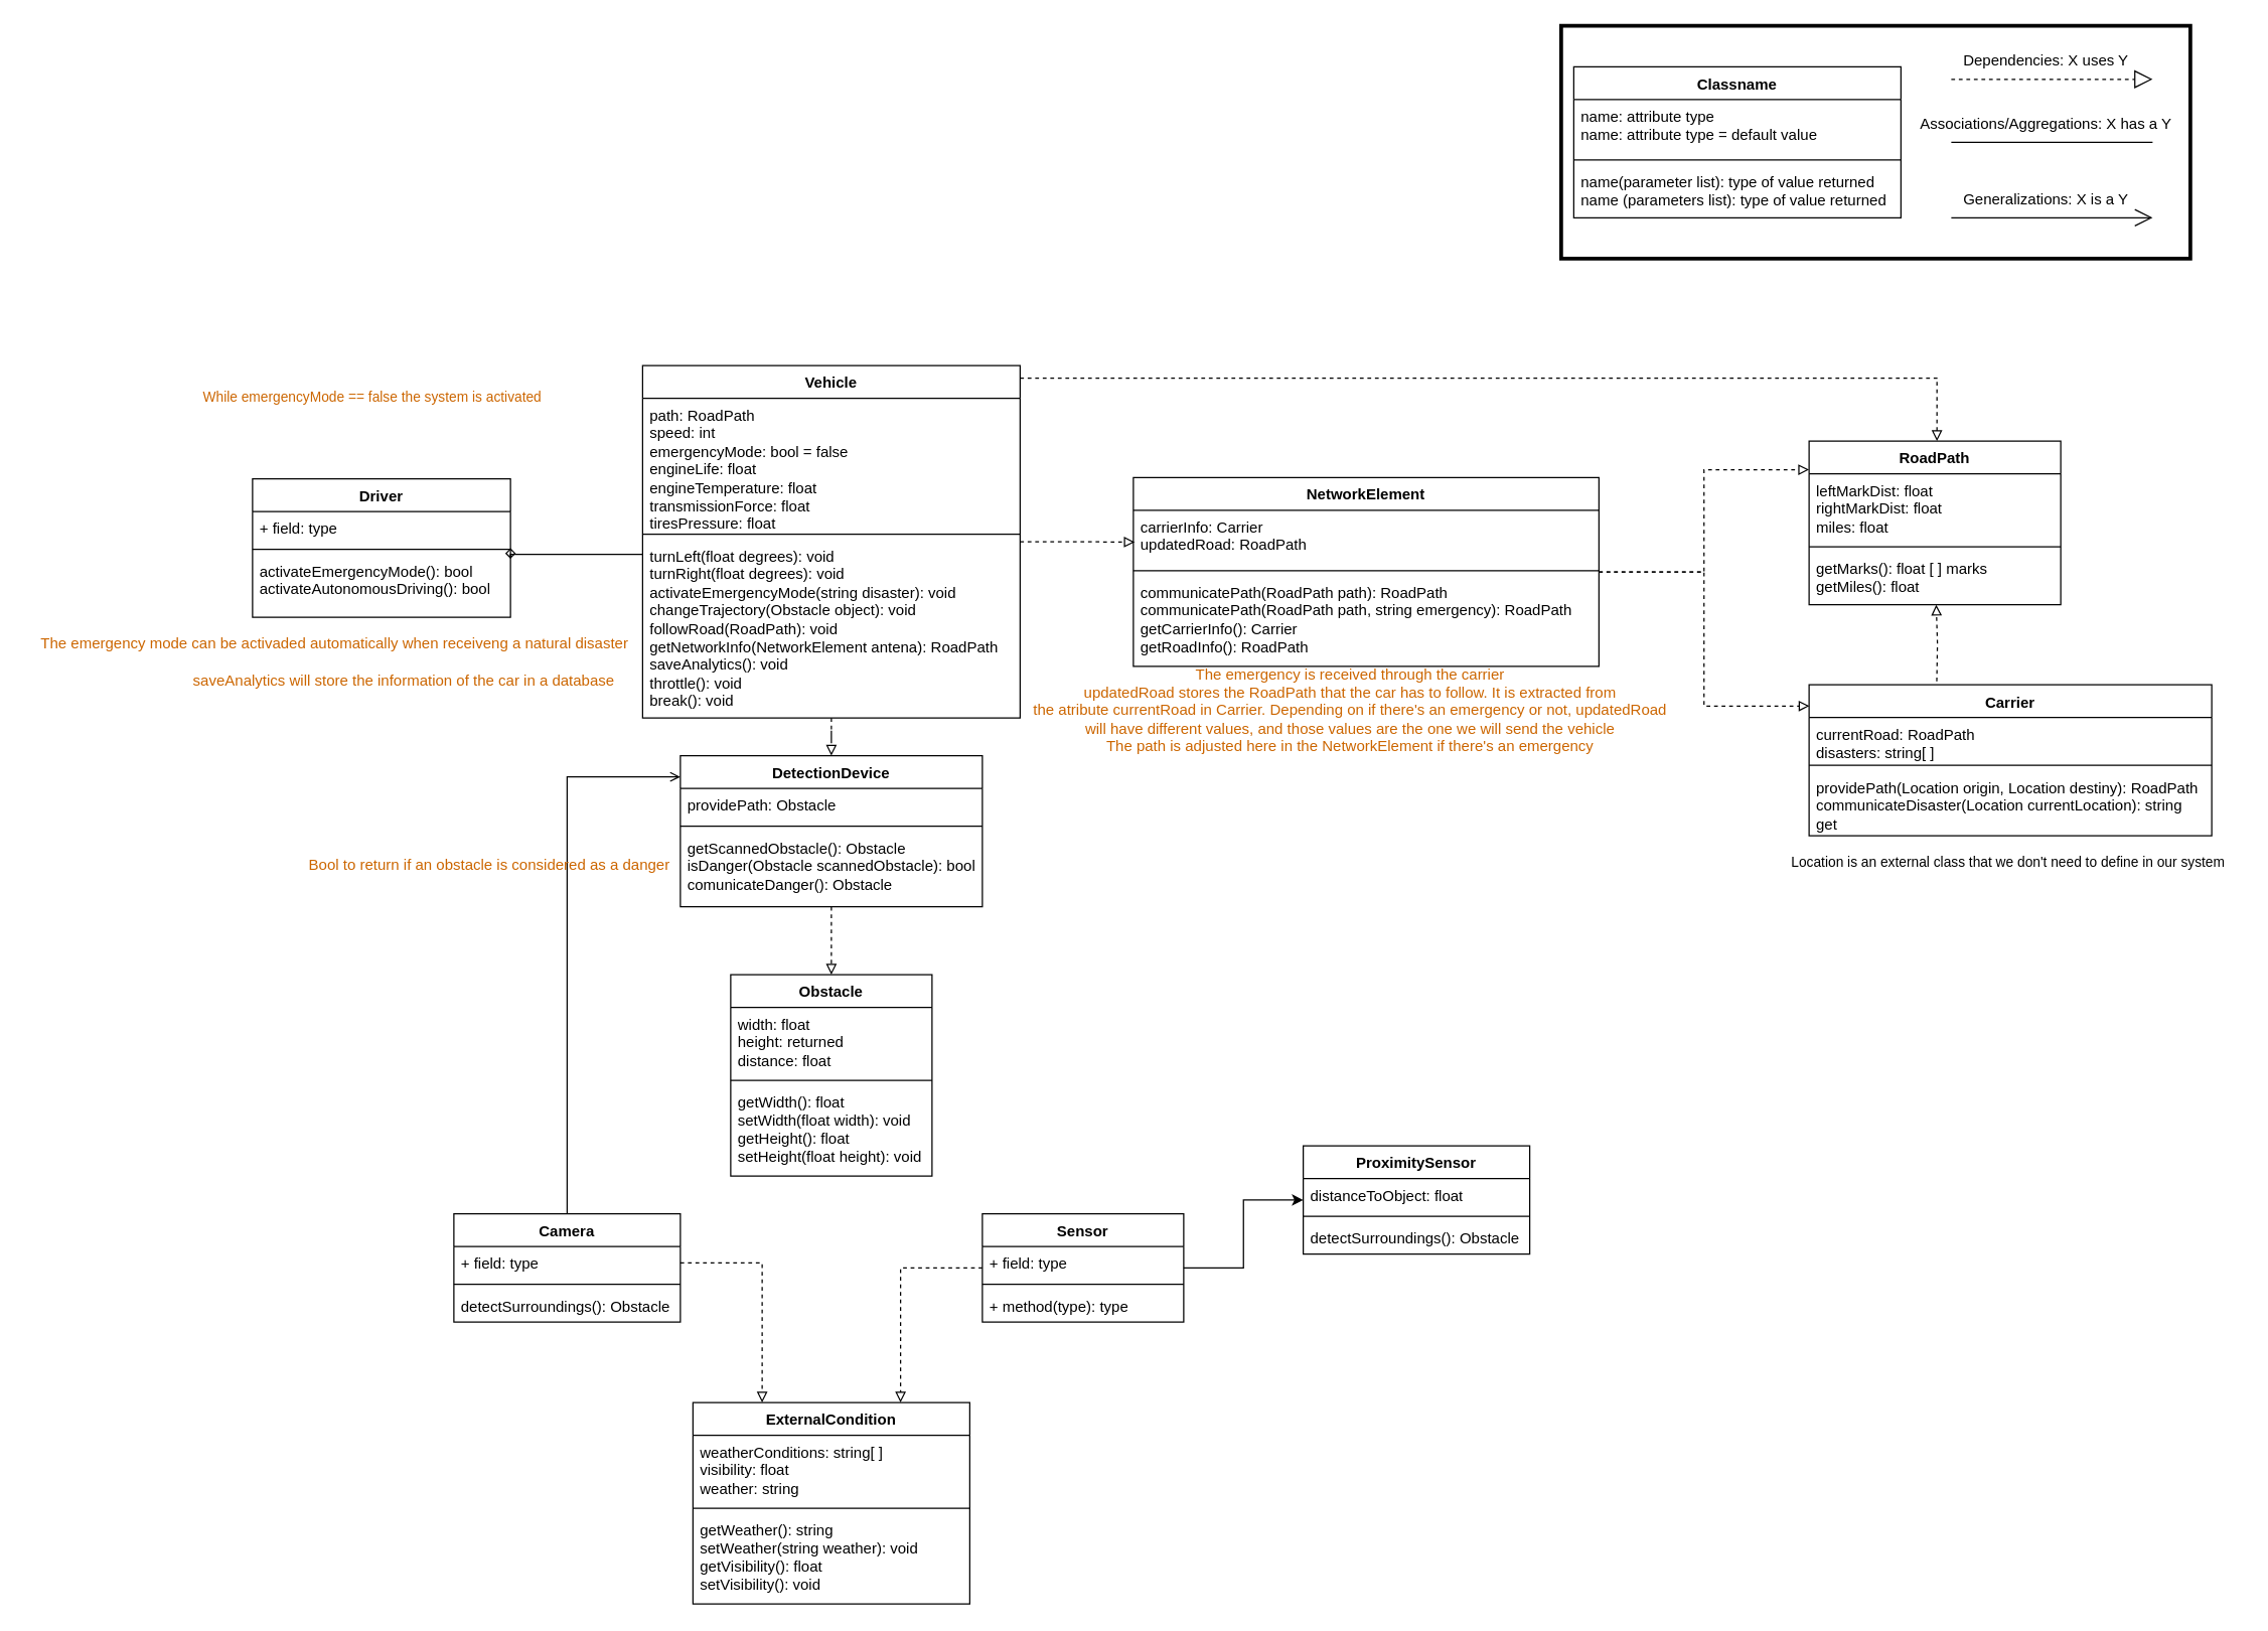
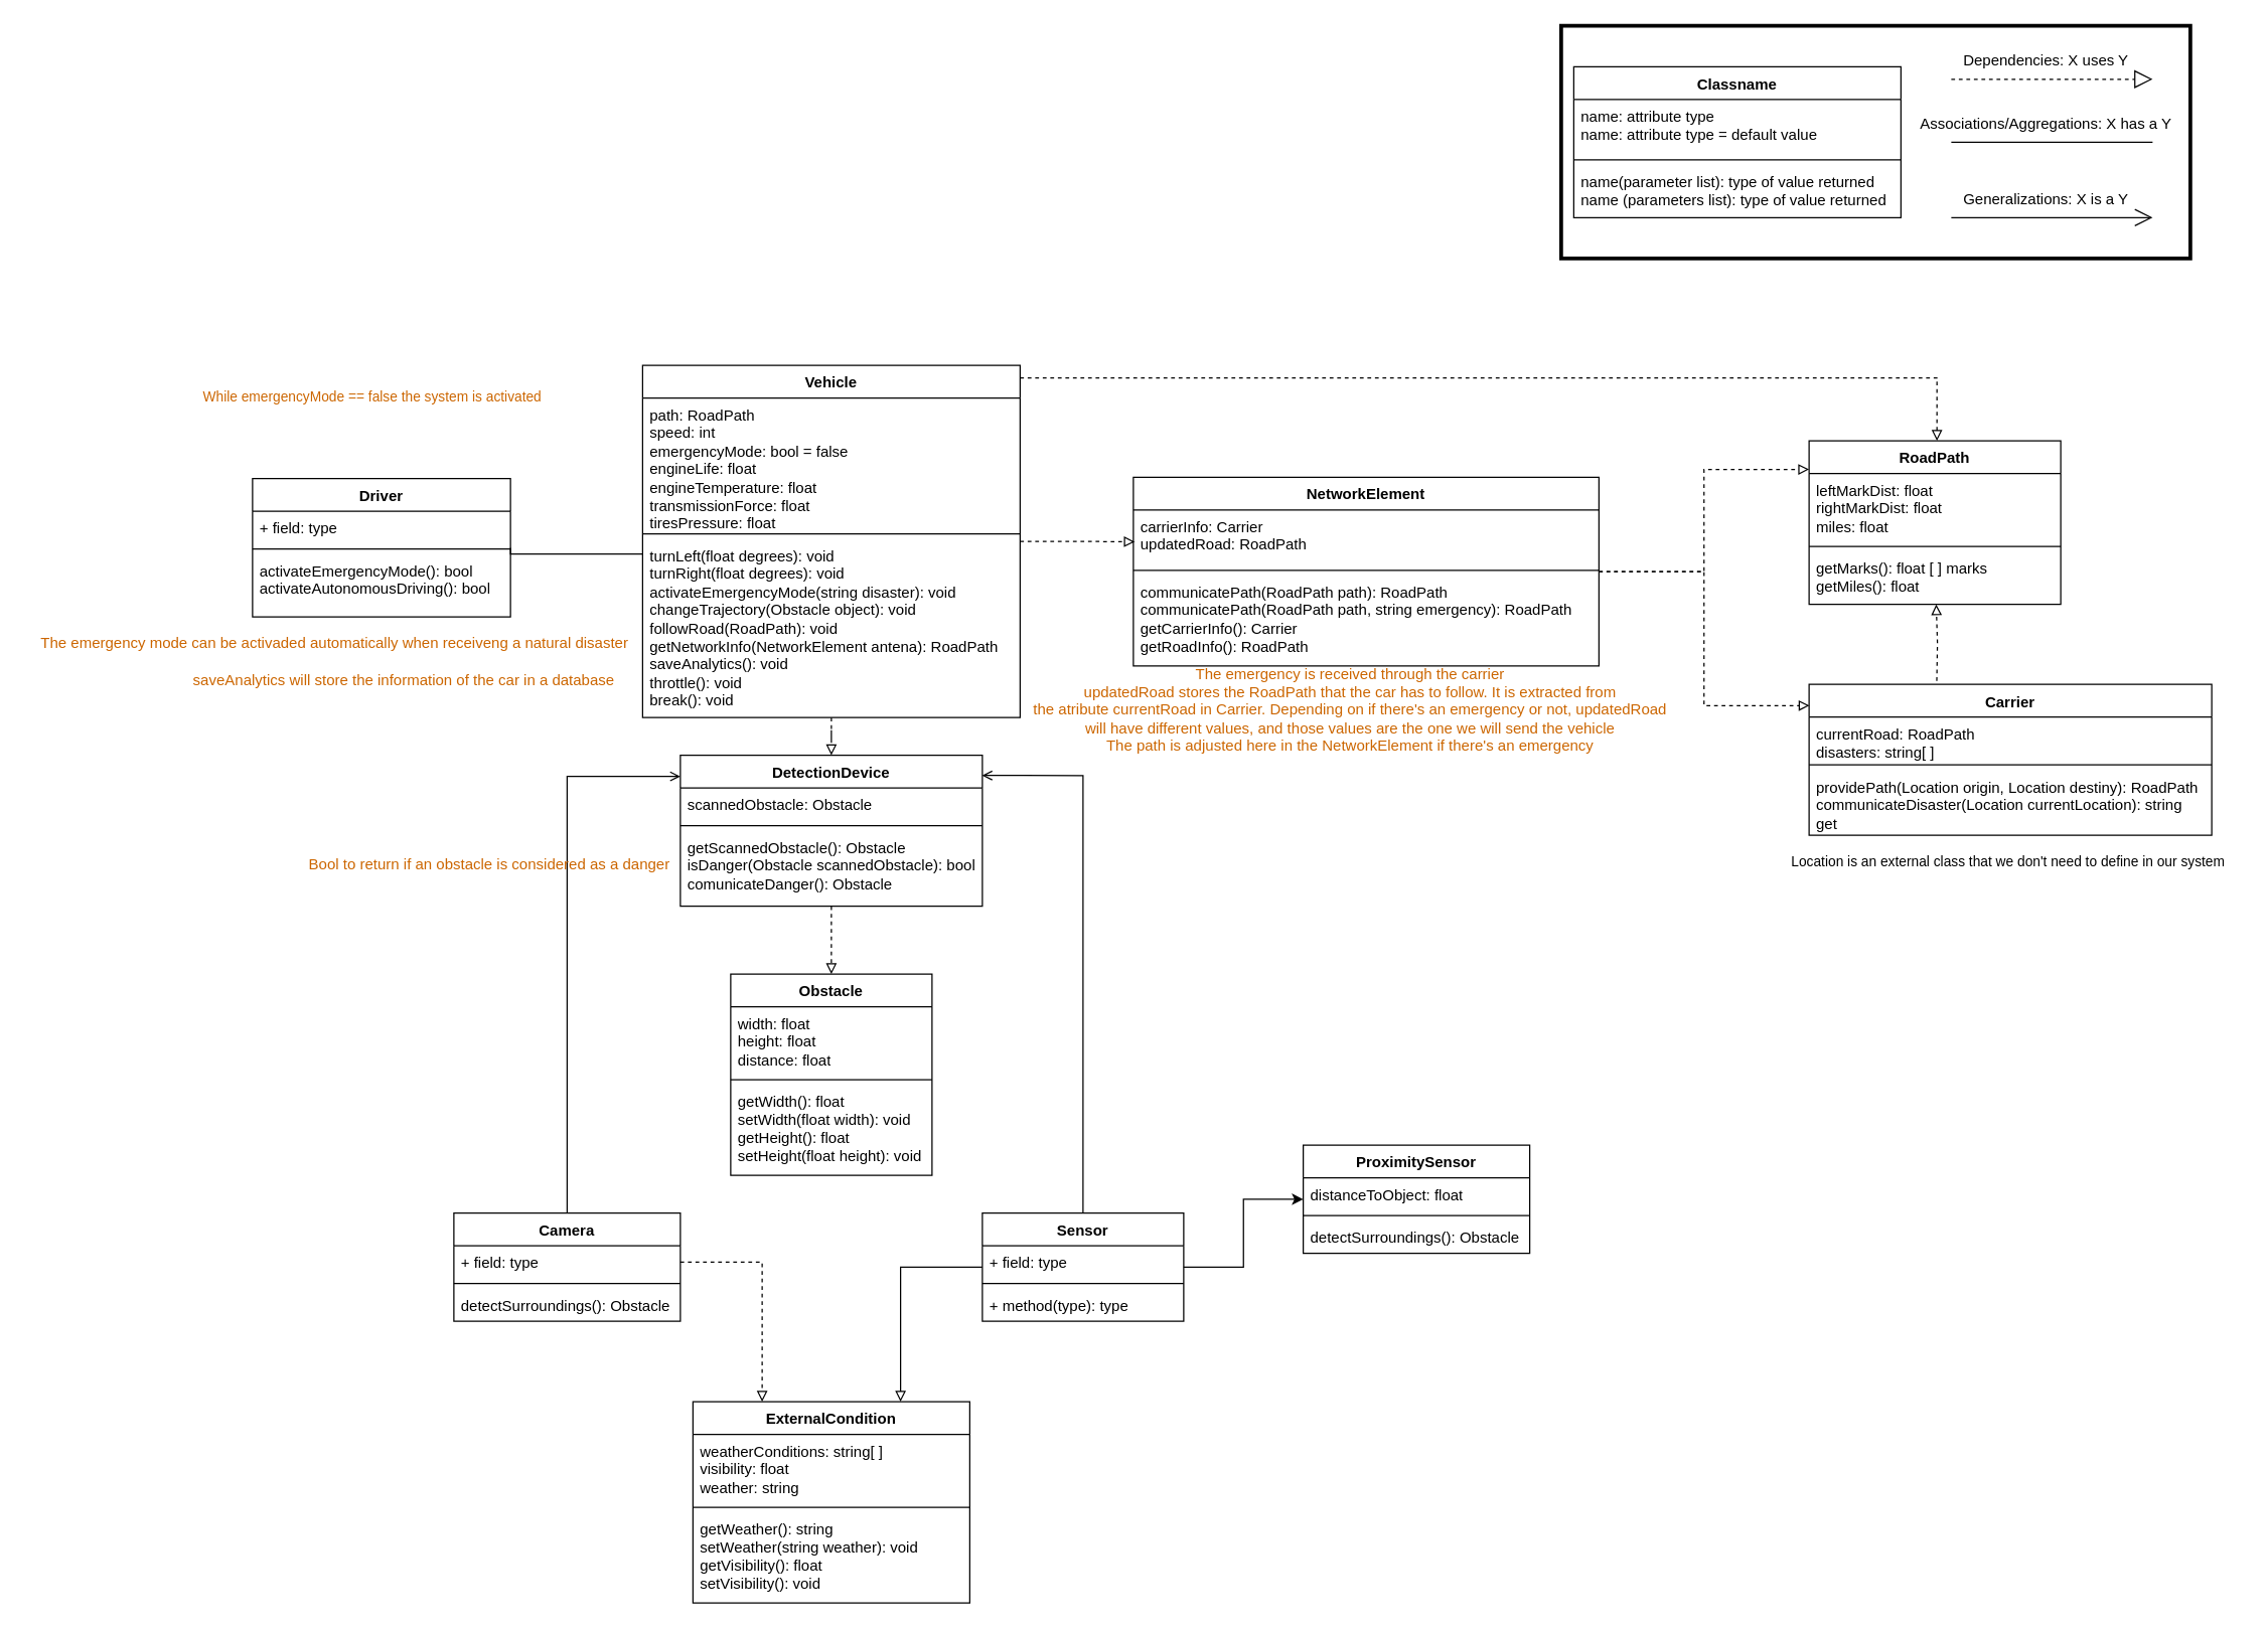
- <mxCell id="3" style="edgeStyle=orthogonalEdgeStyle;rounded=0;orthogonalLoop=1;jettySize=auto;html=1;entryX=1;entryY=0.5;entryDx=0;entryDy=0;endArrow=diamond;endFill=0;" edge="1" parent="1" source="5" target="41"><mxGeometry relative="1" as="geometry"><Array as="points"><mxPoint x="490" y="440" /><mxPoint x="490" y="440" /></Array></mxGeometry></mxCell>
+ <mxCell id="3" style="edgeStyle=orthogonalEdgeStyle;rounded=0;orthogonalLoop=1;jettySize=auto;html=1;entryX=1;entryY=0.5;entryDx=0;entryDy=0;endArrow=none;endFill=0;" edge="1" parent="1" source="5" target="41"><mxGeometry relative="1" as="geometry"><Array as="points"><mxPoint x="490" y="440" /><mxPoint x="490" y="440" /></Array></mxGeometry></mxCell>
- <mxCell id="21" value="providePath: Obstacle" style="text;strokeColor=none;fillColor=none;align=left;verticalAlign=top;spacingLeft=4;spacingRight=4;overflow=hidden;rotatable=0;points=[[0,0.5],[1,0.5]];portConstraint=eastwest;whiteSpace=wrap;html=1;" vertex="1" parent="20"><mxGeometry y="26" width="240" height="26" as="geometry" /></mxCell>
+ <mxCell id="21" value="scannedObstacle: Obstacle" style="text;strokeColor=none;fillColor=none;align=left;verticalAlign=top;spacingLeft=4;spacingRight=4;overflow=hidden;rotatable=0;points=[[0,0.5],[1,0.5]];portConstraint=eastwest;whiteSpace=wrap;html=1;" vertex="1" parent="20"><mxGeometry y="26" width="240" height="26" as="geometry" /></mxCell>
+ <mxCell id="59" style="edgeStyle=orthogonalEdgeStyle;rounded=0;orthogonalLoop=1;jettySize=auto;html=1;entryX=0.999;entryY=0.134;entryDx=0;entryDy=0;entryPerimeter=0;endArrow=open;endFill=0;" edge="1" parent="1" source="51" target="20"><mxGeometry relative="1" as="geometry" /></mxCell>
- <mxCell id="34" value="width: float&lt;div&gt;height: returned&lt;/div&gt;&lt;div&gt;distance: float&lt;/div&gt;" style="text;strokeColor=none;fillColor=none;align=left;verticalAlign=top;spacingLeft=4;spacingRight=4;overflow=hidden;rotatable=0;points=[[0,0.5],[1,0.5]];portConstraint=eastwest;whiteSpace=wrap;html=1;" vertex="1" parent="33"><mxGeometry y="26" width="160" height="54" as="geometry" /></mxCell>
+ <mxCell id="34" value="width: float&lt;div&gt;height: float&lt;/div&gt;&lt;div&gt;distance: float&lt;/div&gt;" style="text;strokeColor=none;fillColor=none;align=left;verticalAlign=top;spacingLeft=4;spacingRight=4;overflow=hidden;rotatable=0;points=[[0,0.5],[1,0.5]];portConstraint=eastwest;whiteSpace=wrap;html=1;" vertex="1" parent="33"><mxGeometry y="26" width="160" height="54" as="geometry" /></mxCell>
- <mxCell id="49" style="edgeStyle=orthogonalEdgeStyle;rounded=0;orthogonalLoop=1;jettySize=auto;html=1;entryX=0.75;entryY=0;entryDx=0;entryDy=0;dashed=1;endArrow=block;endFill=0;" edge="1" parent="1" source="51" target="37"><mxGeometry relative="1" as="geometry" /></mxCell>
+ <mxCell id="49" style="edgeStyle=orthogonalEdgeStyle;rounded=0;orthogonalLoop=1;jettySize=auto;html=1;entryX=0.75;entryY=0;entryDx=0;entryDy=0;dashed=0;endArrow=block;endFill=0;" edge="1" parent="1" source="51" target="37"><mxGeometry relative="1" as="geometry" /></mxCell>
